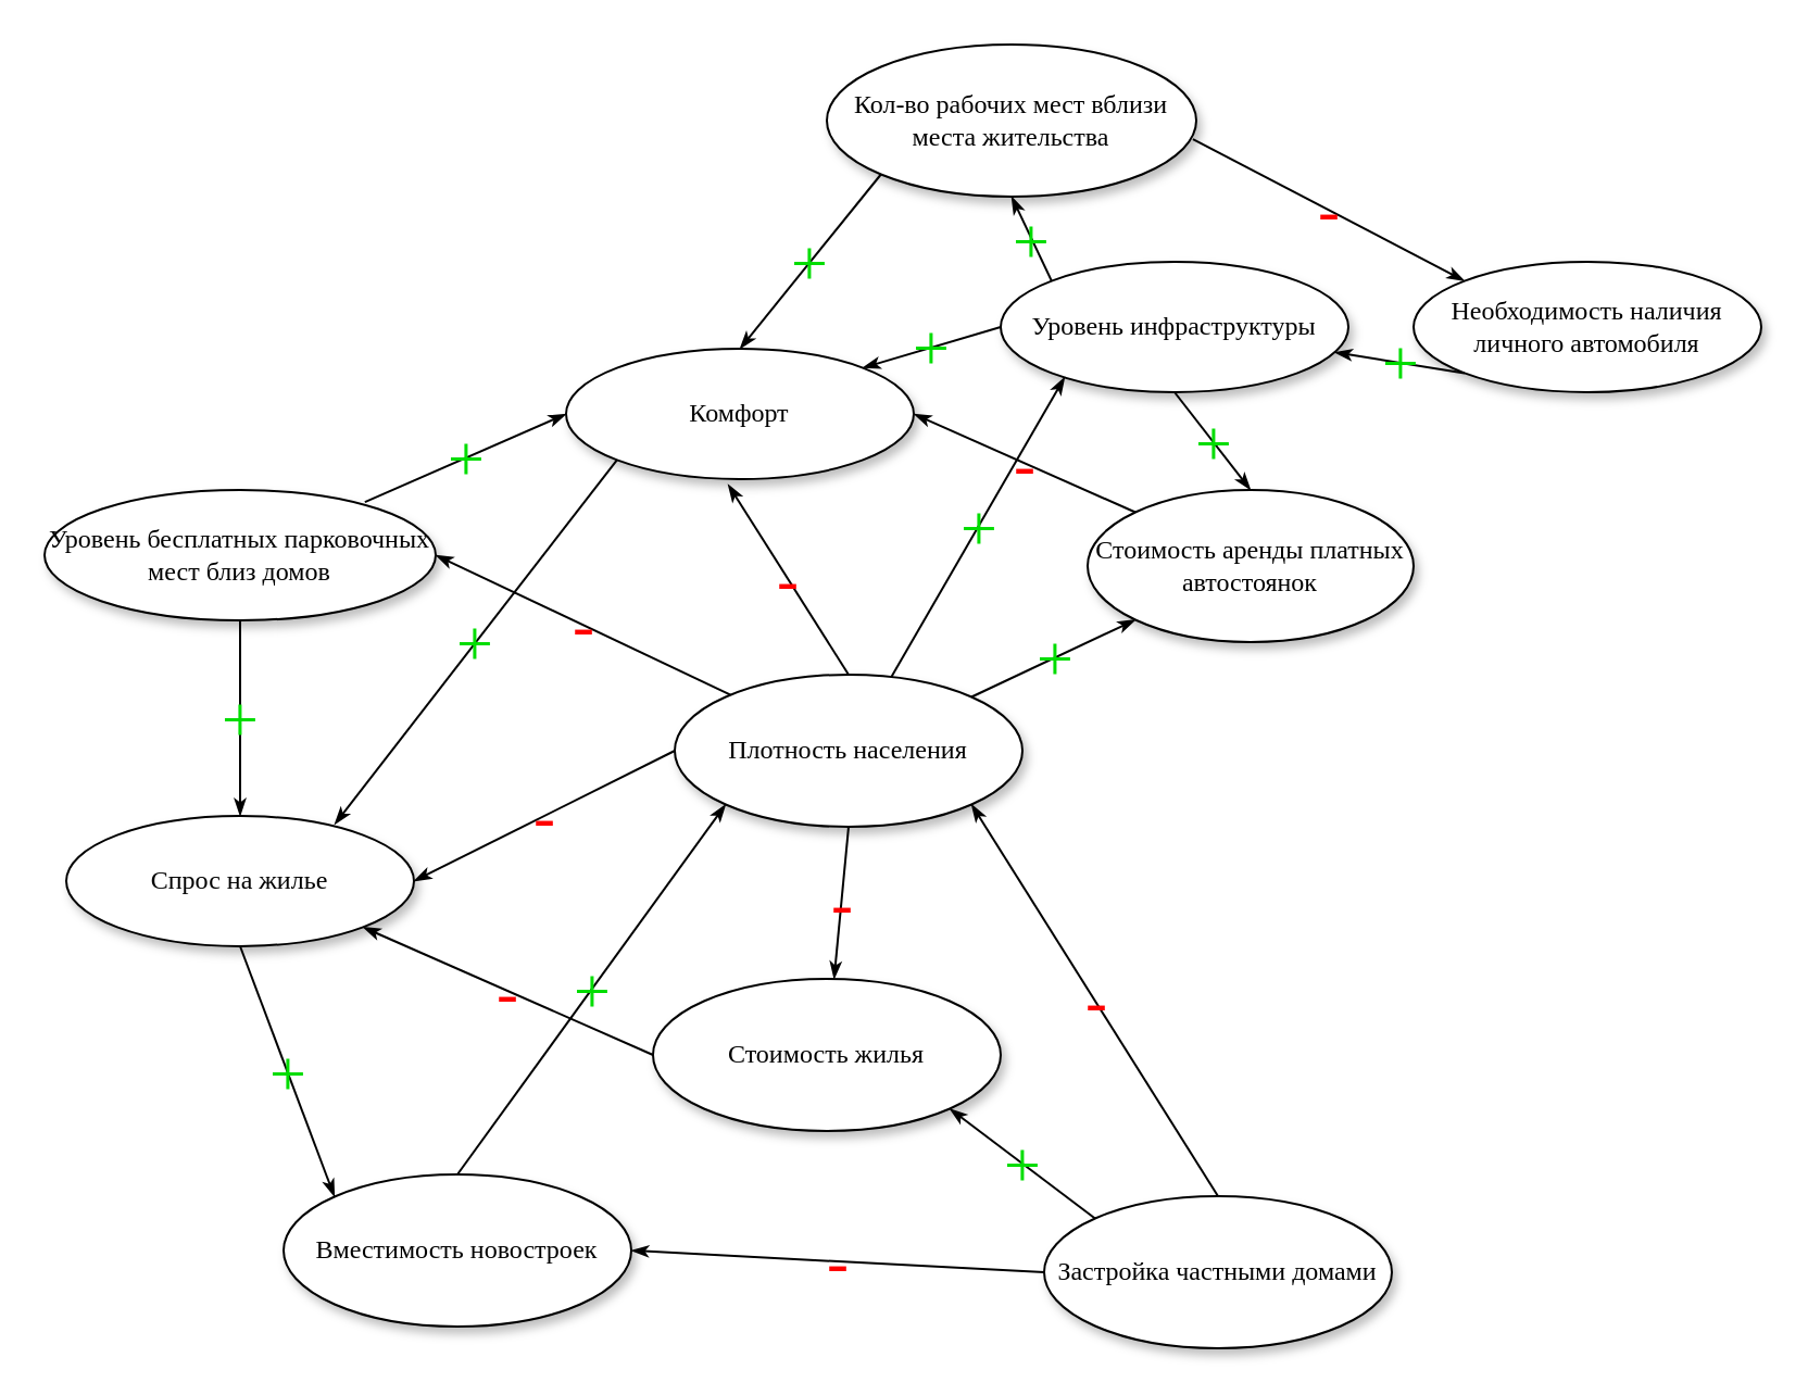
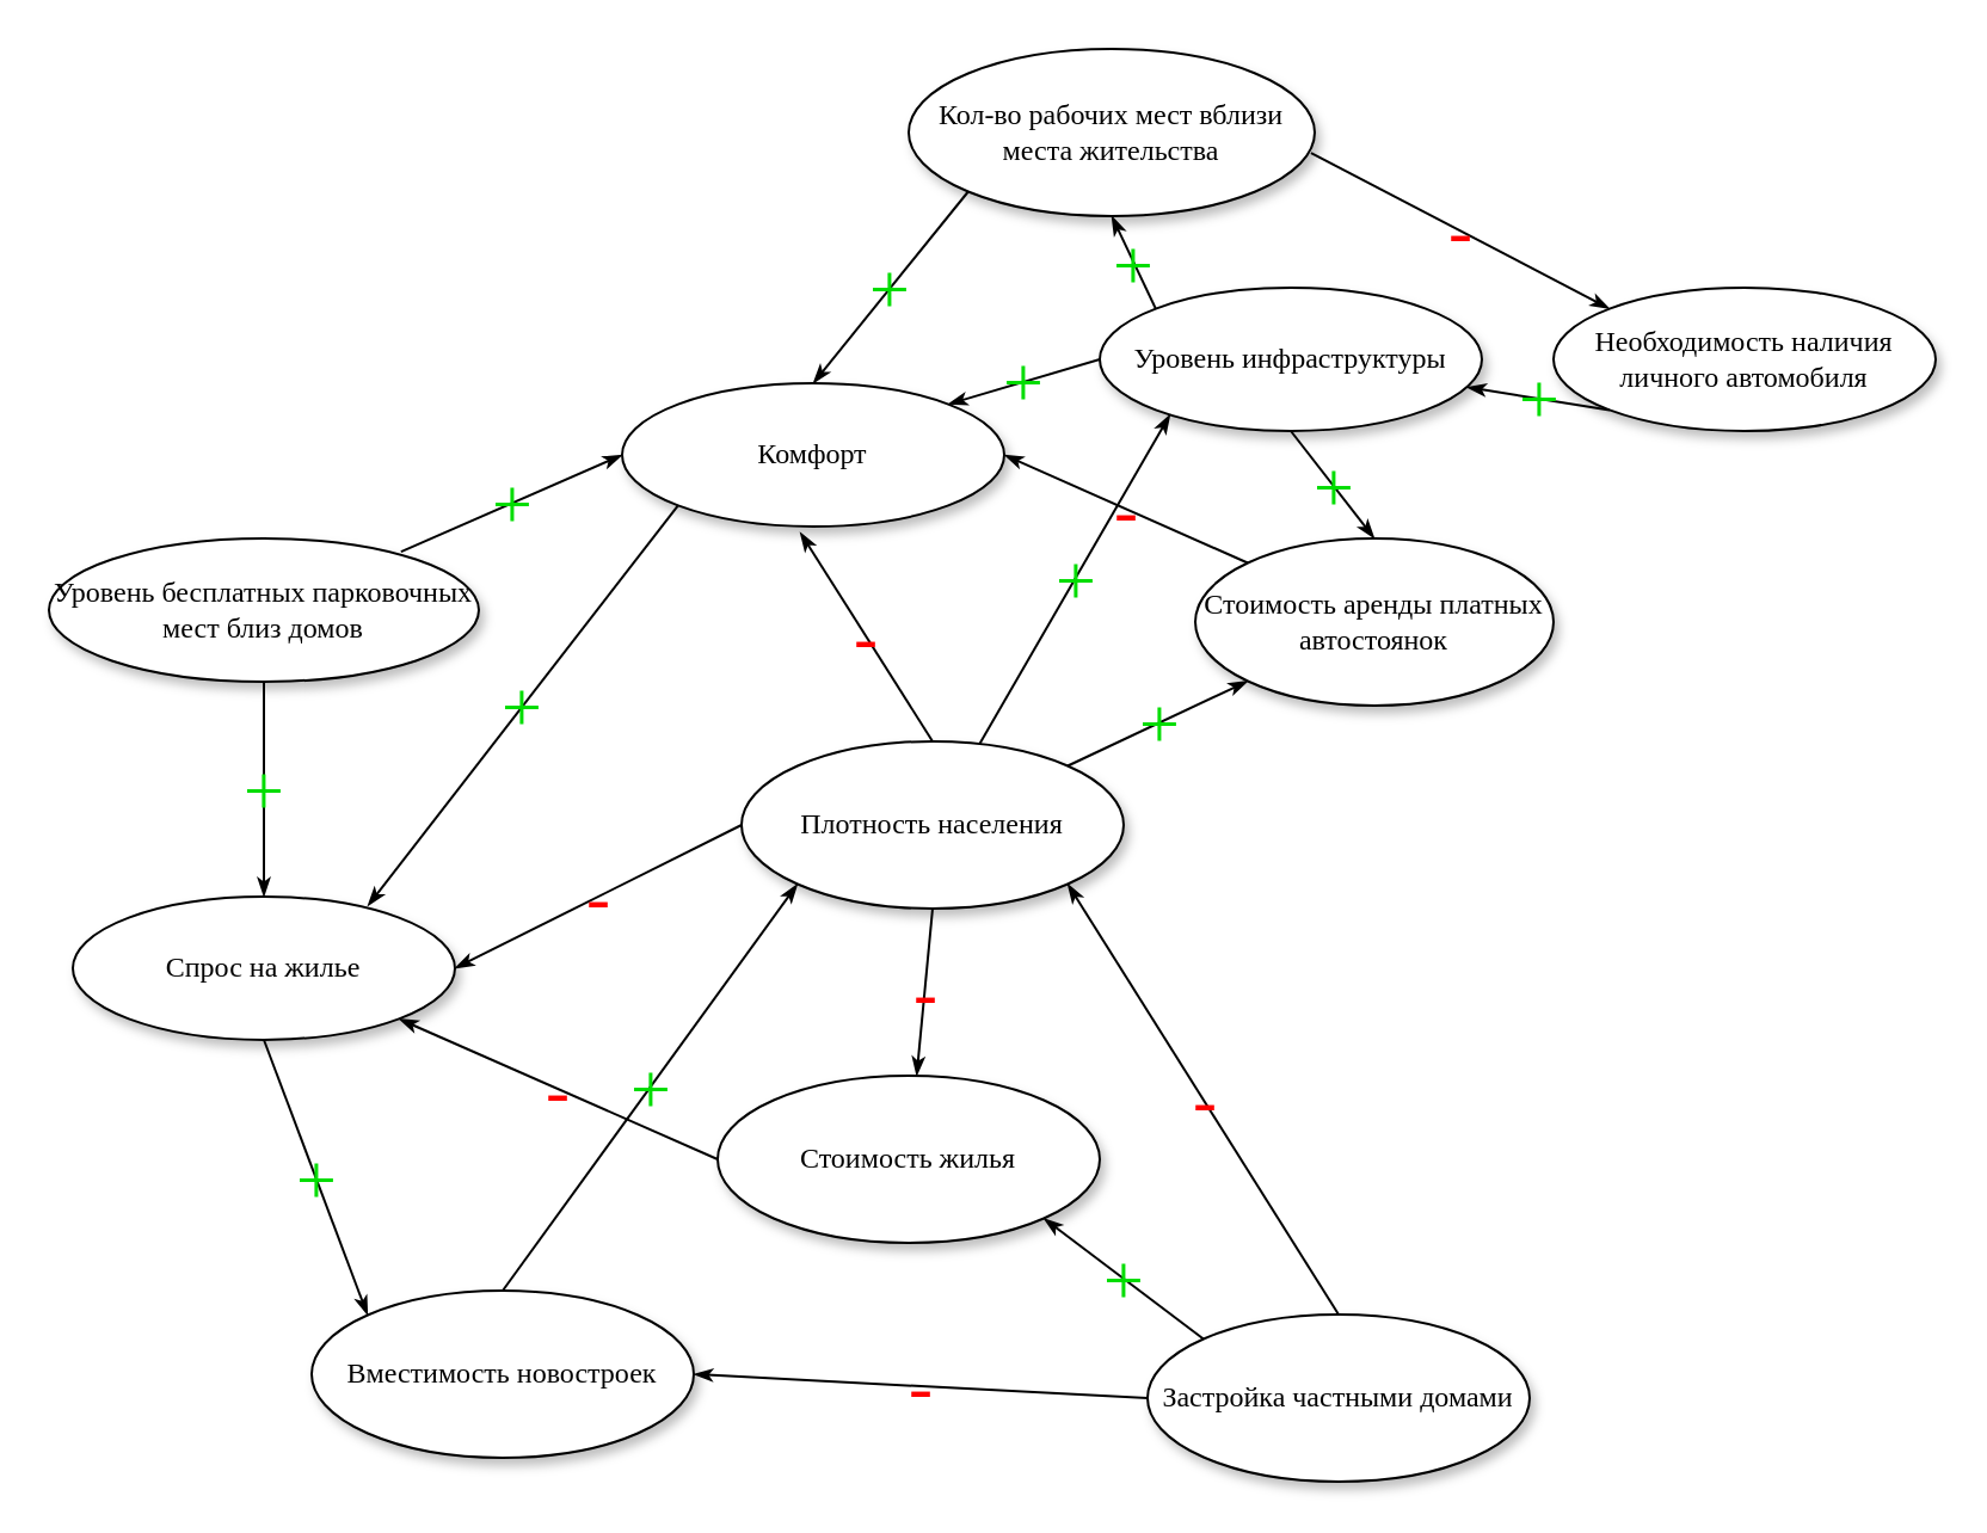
- <mxCell id="9" value="&lt;div&gt;-&lt;/div&gt;" style="edgeStyle=none;rounded=1;html=1;labelBackgroundColor=none;startArrow=none;startFill=0;startSize=5;endArrow=classicThin;endFill=1;endSize=5;jettySize=auto;orthogonalLoop=1;strokeColor=#000000;strokeWidth=1;fontFamily=Verdana;fontSize=30;fontColor=#ff0000;entryX=1;entryY=0.5;entryDx=0;entryDy=0;" edge="1" parent="1" source="15" target="3"><mxGeometry x="0.0" relative="1" as="geometry"><mxPoint x="300" y="340" as="sourcePoint" /><mxPoint x="240" y="284" as="targetPoint" /><mxPoint as="offset" /></mxGeometry></mxCell>
